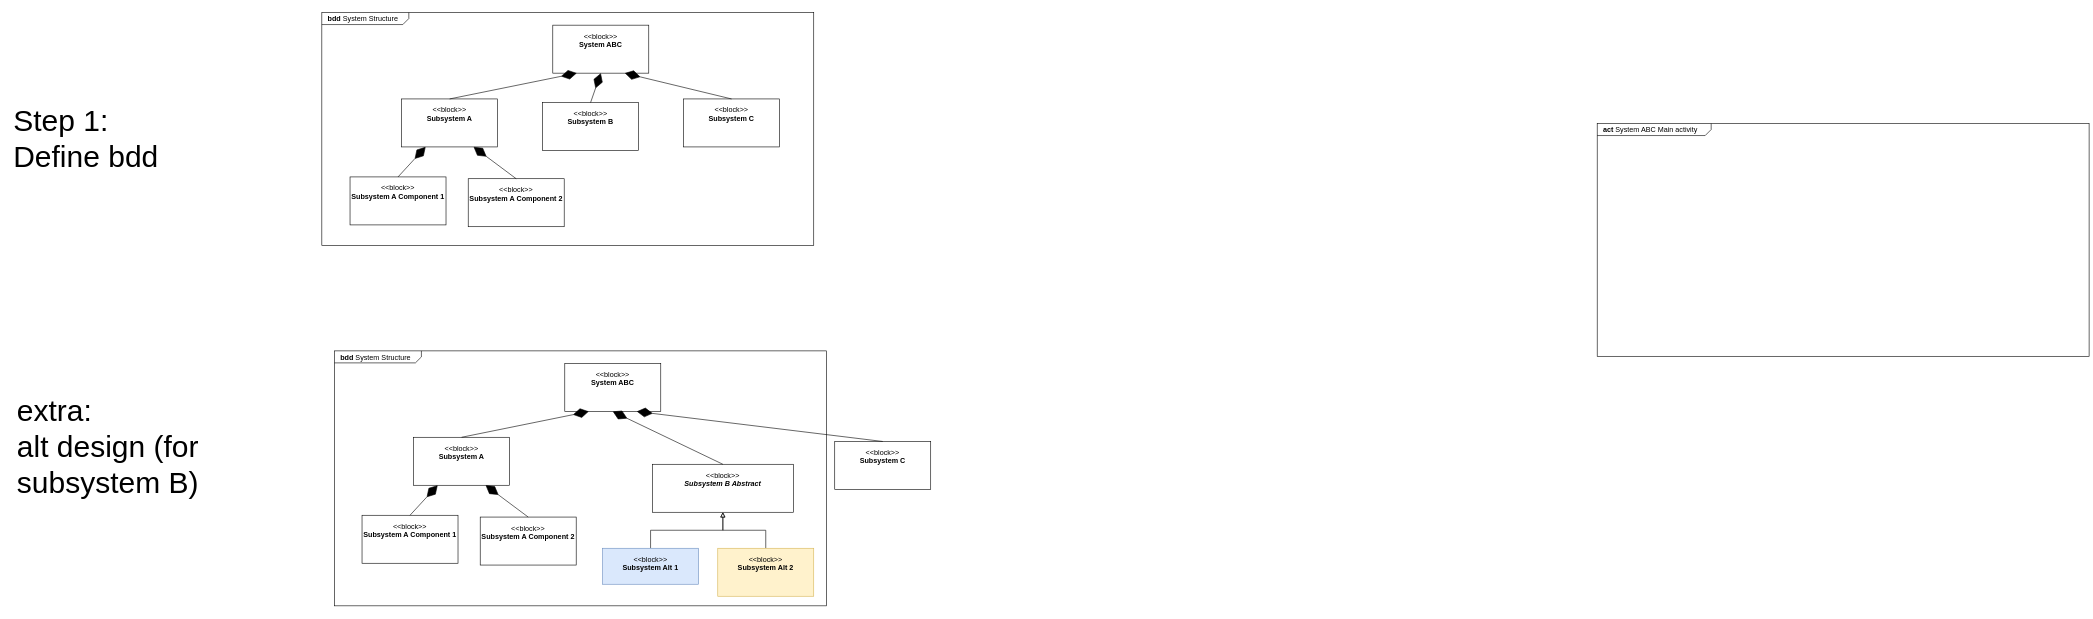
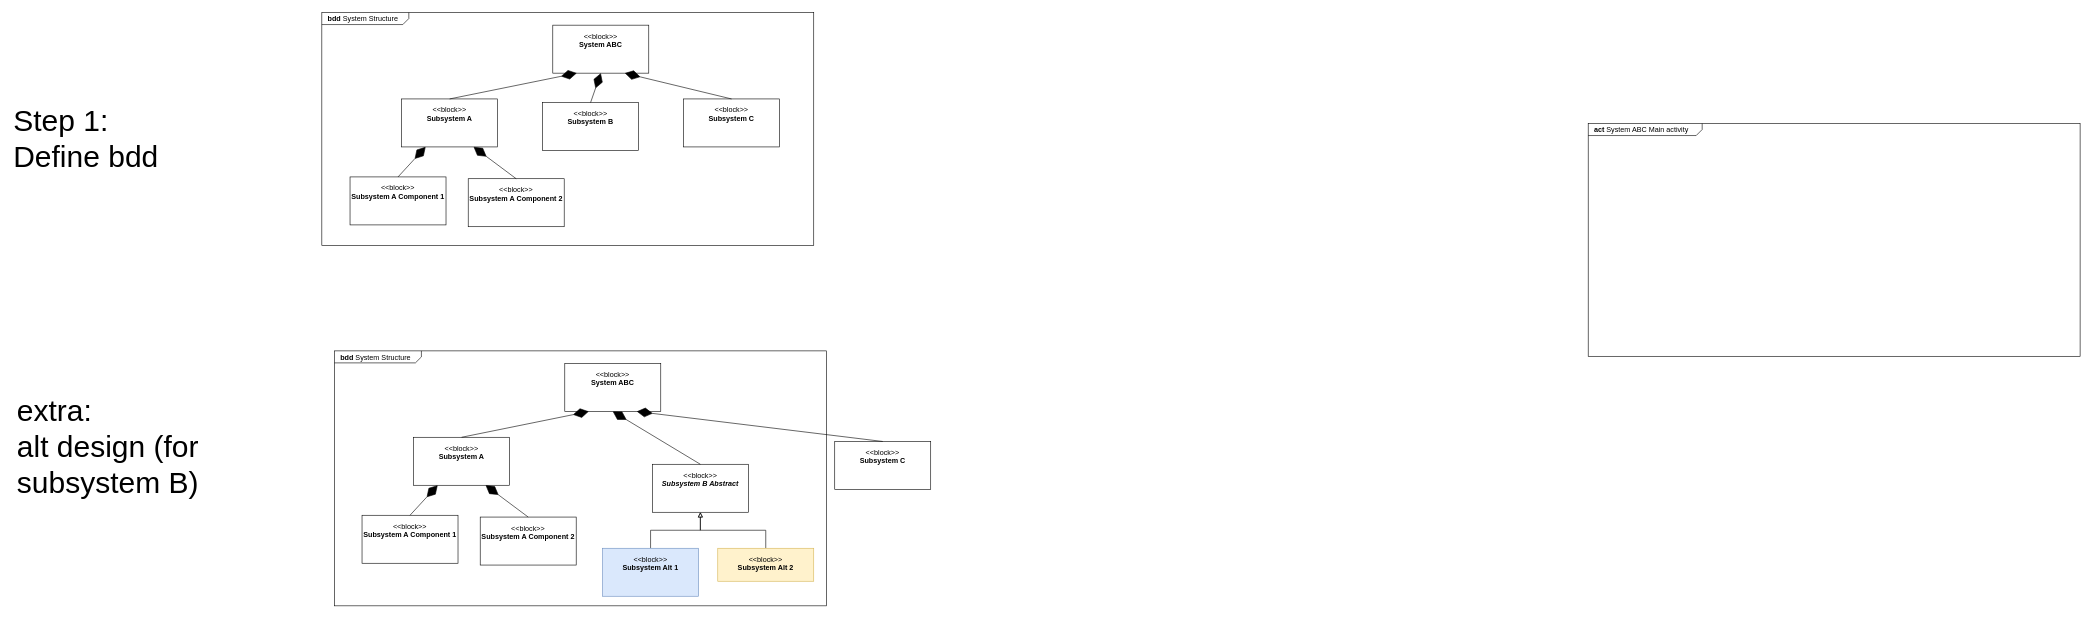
- <mxCell id="14" value="&lt;p style=&quot;text-align: left; margin: 4px 0px 0px 10px;&quot;&gt;&lt;span style=&quot;background-color: initial; text-align: center;&quot;&gt;&lt;b&gt;act&amp;nbsp;&lt;/b&gt;System ABC Main activity&lt;/span&gt;&lt;/p&gt;" style="html=1;shape=mxgraph.sysml.package;html=1;overflow=fill;whiteSpace=wrap;labelX=190.48;recursiveResize=0;allowArrows=0;connectable=0;fillColor=none;" vertex="1" parent="1"><mxGeometry x="2662" y="205" width="820" height="388" as="geometry" /></mxCell>
+ <mxCell id="14" value="&lt;p style=&quot;text-align: left; margin: 4px 0px 0px 10px;&quot;&gt;&lt;span style=&quot;background-color: initial; text-align: center;&quot;&gt;&lt;b&gt;act&amp;nbsp;&lt;/b&gt;System ABC Main activity&lt;/span&gt;&lt;/p&gt;" style="html=1;shape=mxgraph.sysml.package;html=1;overflow=fill;whiteSpace=wrap;labelX=190.48;recursiveResize=0;allowArrows=0;connectable=0;fillColor=none;" vertex="1" parent="1"><mxGeometry x="2647" y="205" width="820" height="388" as="geometry" /></mxCell>
- <mxCell id="19" value="&lt;p&gt;&amp;lt;&amp;lt;block&amp;gt;&amp;gt;&lt;br&gt;&lt;b&gt;&lt;i&gt;Subsystem B Abstract&lt;/i&gt;&lt;/b&gt;&lt;/p&gt;" style="shape=rect;html=1;overflow=fill;whiteSpace=wrap;align=center;" vertex="1" parent="1"><mxGeometry x="1087" y="773" width="235" height="80" as="geometry" /></mxCell>
+ <mxCell id="19" value="&lt;p&gt;&amp;lt;&amp;lt;block&amp;gt;&amp;gt;&lt;br&gt;&lt;b&gt;&lt;i&gt;Subsystem B Abstract&lt;/i&gt;&lt;/b&gt;&lt;/p&gt;" style="shape=rect;html=1;overflow=fill;whiteSpace=wrap;align=center;" vertex="1" parent="1"><mxGeometry x="1087" y="773" width="160" height="80" as="geometry" /></mxCell>
- <mxCell id="30" value="&lt;p&gt;&amp;lt;&amp;lt;block&amp;gt;&amp;gt;&lt;br&gt;&lt;b&gt;Subsystem Alt 1&lt;/b&gt;&lt;/p&gt;" style="shape=rect;html=1;overflow=fill;whiteSpace=wrap;align=center;fillColor=#dae8fc;strokeColor=#6c8ebf;" vertex="1" parent="1"><mxGeometry x="1004" y="913" width="160" height="60" as="geometry" /></mxCell>
+ <mxCell id="30" value="&lt;p&gt;&amp;lt;&amp;lt;block&amp;gt;&amp;gt;&lt;br&gt;&lt;b&gt;Subsystem Alt 1&lt;/b&gt;&lt;/p&gt;" style="shape=rect;html=1;overflow=fill;whiteSpace=wrap;align=center;fillColor=#dae8fc;strokeColor=#6c8ebf;" vertex="1" parent="1"><mxGeometry x="1004" y="913" width="160" height="80" as="geometry" /></mxCell>
- <mxCell id="32" value="&lt;p&gt;&amp;lt;&amp;lt;block&amp;gt;&amp;gt;&lt;br&gt;&lt;b&gt;Subsystem Alt 2&lt;/b&gt;&lt;/p&gt;" style="shape=rect;html=1;overflow=fill;whiteSpace=wrap;align=center;fillColor=#fff2cc;strokeColor=#d6b656;" vertex="1" parent="1"><mxGeometry x="1196" y="913" width="160" height="80" as="geometry" /></mxCell>
+ <mxCell id="32" value="&lt;p&gt;&amp;lt;&amp;lt;block&amp;gt;&amp;gt;&lt;br&gt;&lt;b&gt;Subsystem Alt 2&lt;/b&gt;&lt;/p&gt;" style="shape=rect;html=1;overflow=fill;whiteSpace=wrap;align=center;fillColor=#fff2cc;strokeColor=#d6b656;" vertex="1" parent="1"><mxGeometry x="1196" y="913" width="160" height="55" as="geometry" /></mxCell>
